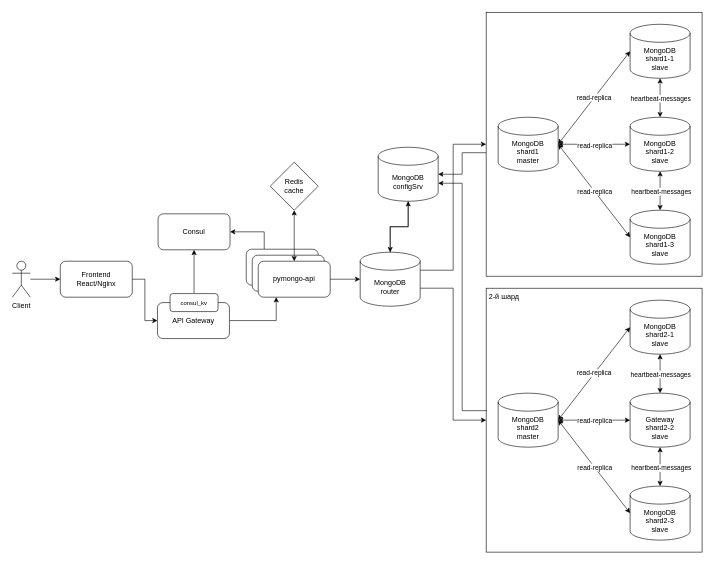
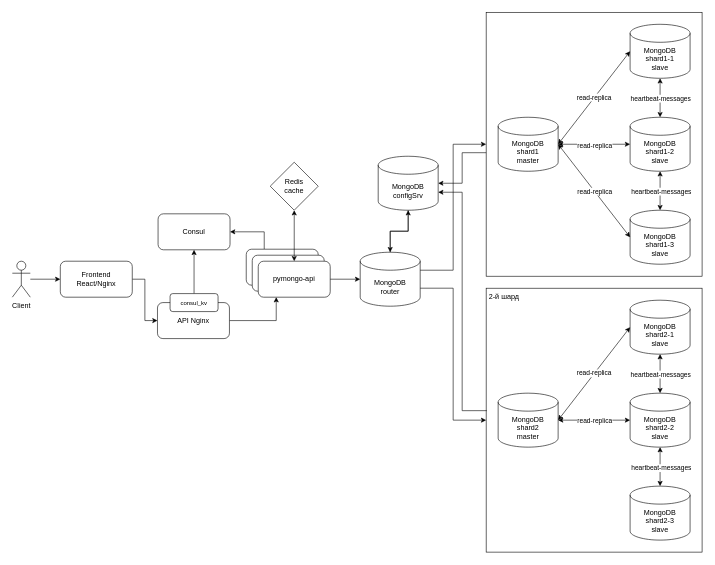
- <mxCell id="7" value="MongoDB&lt;br&gt;configSrv" style="shape=cylinder3;whiteSpace=wrap;html=1;boundedLbl=1;backgroundOutline=1;size=15;" parent="1" vertex="1"><mxGeometry x="630" y="245" width="100" height="90" as="geometry" /></mxCell>
+ <mxCell id="7" value="MongoDB&lt;br&gt;configSrv" style="shape=cylinder3;whiteSpace=wrap;html=1;boundedLbl=1;backgroundOutline=1;size=15;" parent="1" vertex="1"><mxGeometry x="630" y="260" width="100" height="90" as="geometry" /></mxCell>
- <mxCell id="50" value="API Gateway" style="rounded=1;whiteSpace=wrap;html=1;" parent="1" vertex="1"><mxGeometry x="262" y="504" width="120" height="60" as="geometry" /></mxCell>
+ <mxCell id="50" value="API Nginx" style="rounded=1;whiteSpace=wrap;html=1;" parent="1" vertex="1"><mxGeometry x="262" y="504" width="120" height="60" as="geometry" /></mxCell>
- <mxCell id="21" value="Gateway&lt;br&gt;shard2-2&lt;br&gt;slave" style="shape=cylinder3;whiteSpace=wrap;html=1;boundedLbl=1;backgroundOutline=1;size=15;" parent="1" vertex="1"><mxGeometry x="1050" y="655" width="100" height="90" as="geometry" /></mxCell>
+ <mxCell id="21" value="MongoDB&lt;br&gt;shard2-2&lt;br&gt;slave" style="shape=cylinder3;whiteSpace=wrap;html=1;boundedLbl=1;backgroundOutline=1;size=15;" parent="1" vertex="1"><mxGeometry x="1050" y="655" width="100" height="90" as="geometry" /></mxCell>
- <mxCell id="37" value="" style="endArrow=classic;startArrow=classic;html=1;rounded=0;entryX=0;entryY=0.5;entryDx=0;entryDy=0;entryPerimeter=0;exitX=1;exitY=0.5;exitDx=0;exitDy=0;exitPerimeter=0;" parent="1" source="10" target="22" edge="1"><mxGeometry width="50" height="50" relative="1" as="geometry"><mxPoint x="530" y="880" as="sourcePoint" /><mxPoint x="580" y="830" as="targetPoint" /></mxGeometry></mxCell>
- <mxCell id="38" value="read-replica" style="edgeLabel;html=1;align=center;verticalAlign=middle;resizable=0;points=[];" parent="37" vertex="1" connectable="0"><mxGeometry x="0.006" relative="1" as="geometry"><mxPoint as="offset" /></mxGeometry></mxCell>
